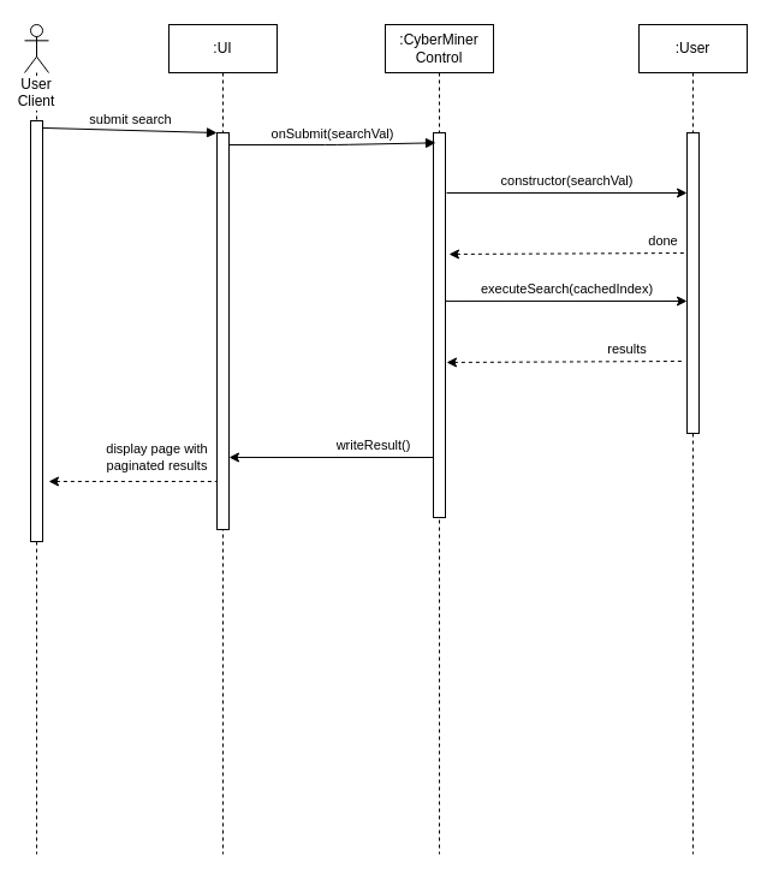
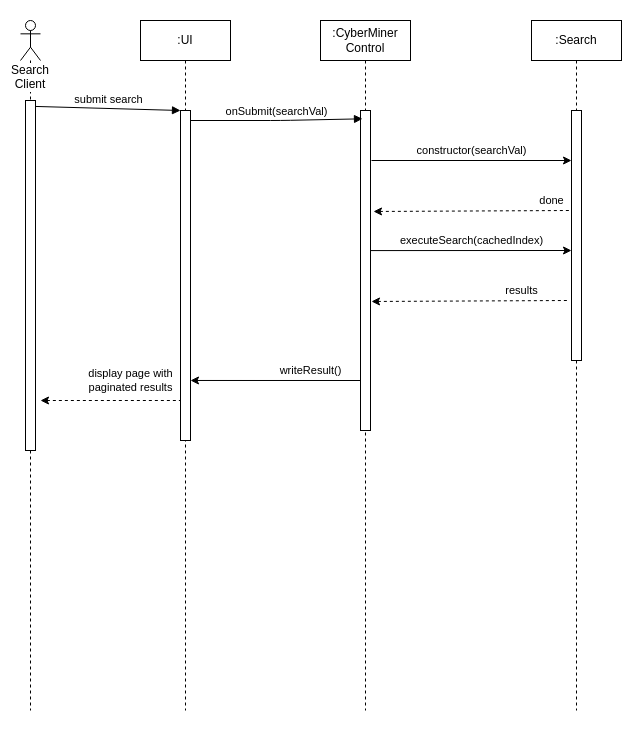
- <mxCell id="11" value=":User" style="shape=umlLifeline;perimeter=lifelinePerimeter;whiteSpace=wrap;html=1;container=1;collapsible=0;recursiveResize=0;outlineConnect=0;" vertex="1" parent="1"><mxGeometry x="531" y="20" width="90" height="690" as="geometry" /></mxCell>
+ <mxCell id="11" value=":Search" style="shape=umlLifeline;perimeter=lifelinePerimeter;whiteSpace=wrap;html=1;container=1;collapsible=0;recursiveResize=0;outlineConnect=0;" vertex="1" parent="1"><mxGeometry x="531" y="20" width="90" height="690" as="geometry" /></mxCell>
- <mxCell id="4" value="User Client" style="shape=umlLifeline;participant=umlActor;perimeter=lifelinePerimeter;whiteSpace=wrap;html=1;container=1;collapsible=0;recursiveResize=0;verticalAlign=top;spacingTop=36;labelBackgroundColor=#ffffff;outlineConnect=0;" vertex="1" parent="1"><mxGeometry x="20" y="20" width="20" height="690" as="geometry" /></mxCell>
+ <mxCell id="4" value="Search Client" style="shape=umlLifeline;participant=umlActor;perimeter=lifelinePerimeter;whiteSpace=wrap;html=1;container=1;collapsible=0;recursiveResize=0;verticalAlign=top;spacingTop=36;labelBackgroundColor=#ffffff;outlineConnect=0;" vertex="1" parent="1"><mxGeometry x="20" y="20" width="20" height="690" as="geometry" /></mxCell>
